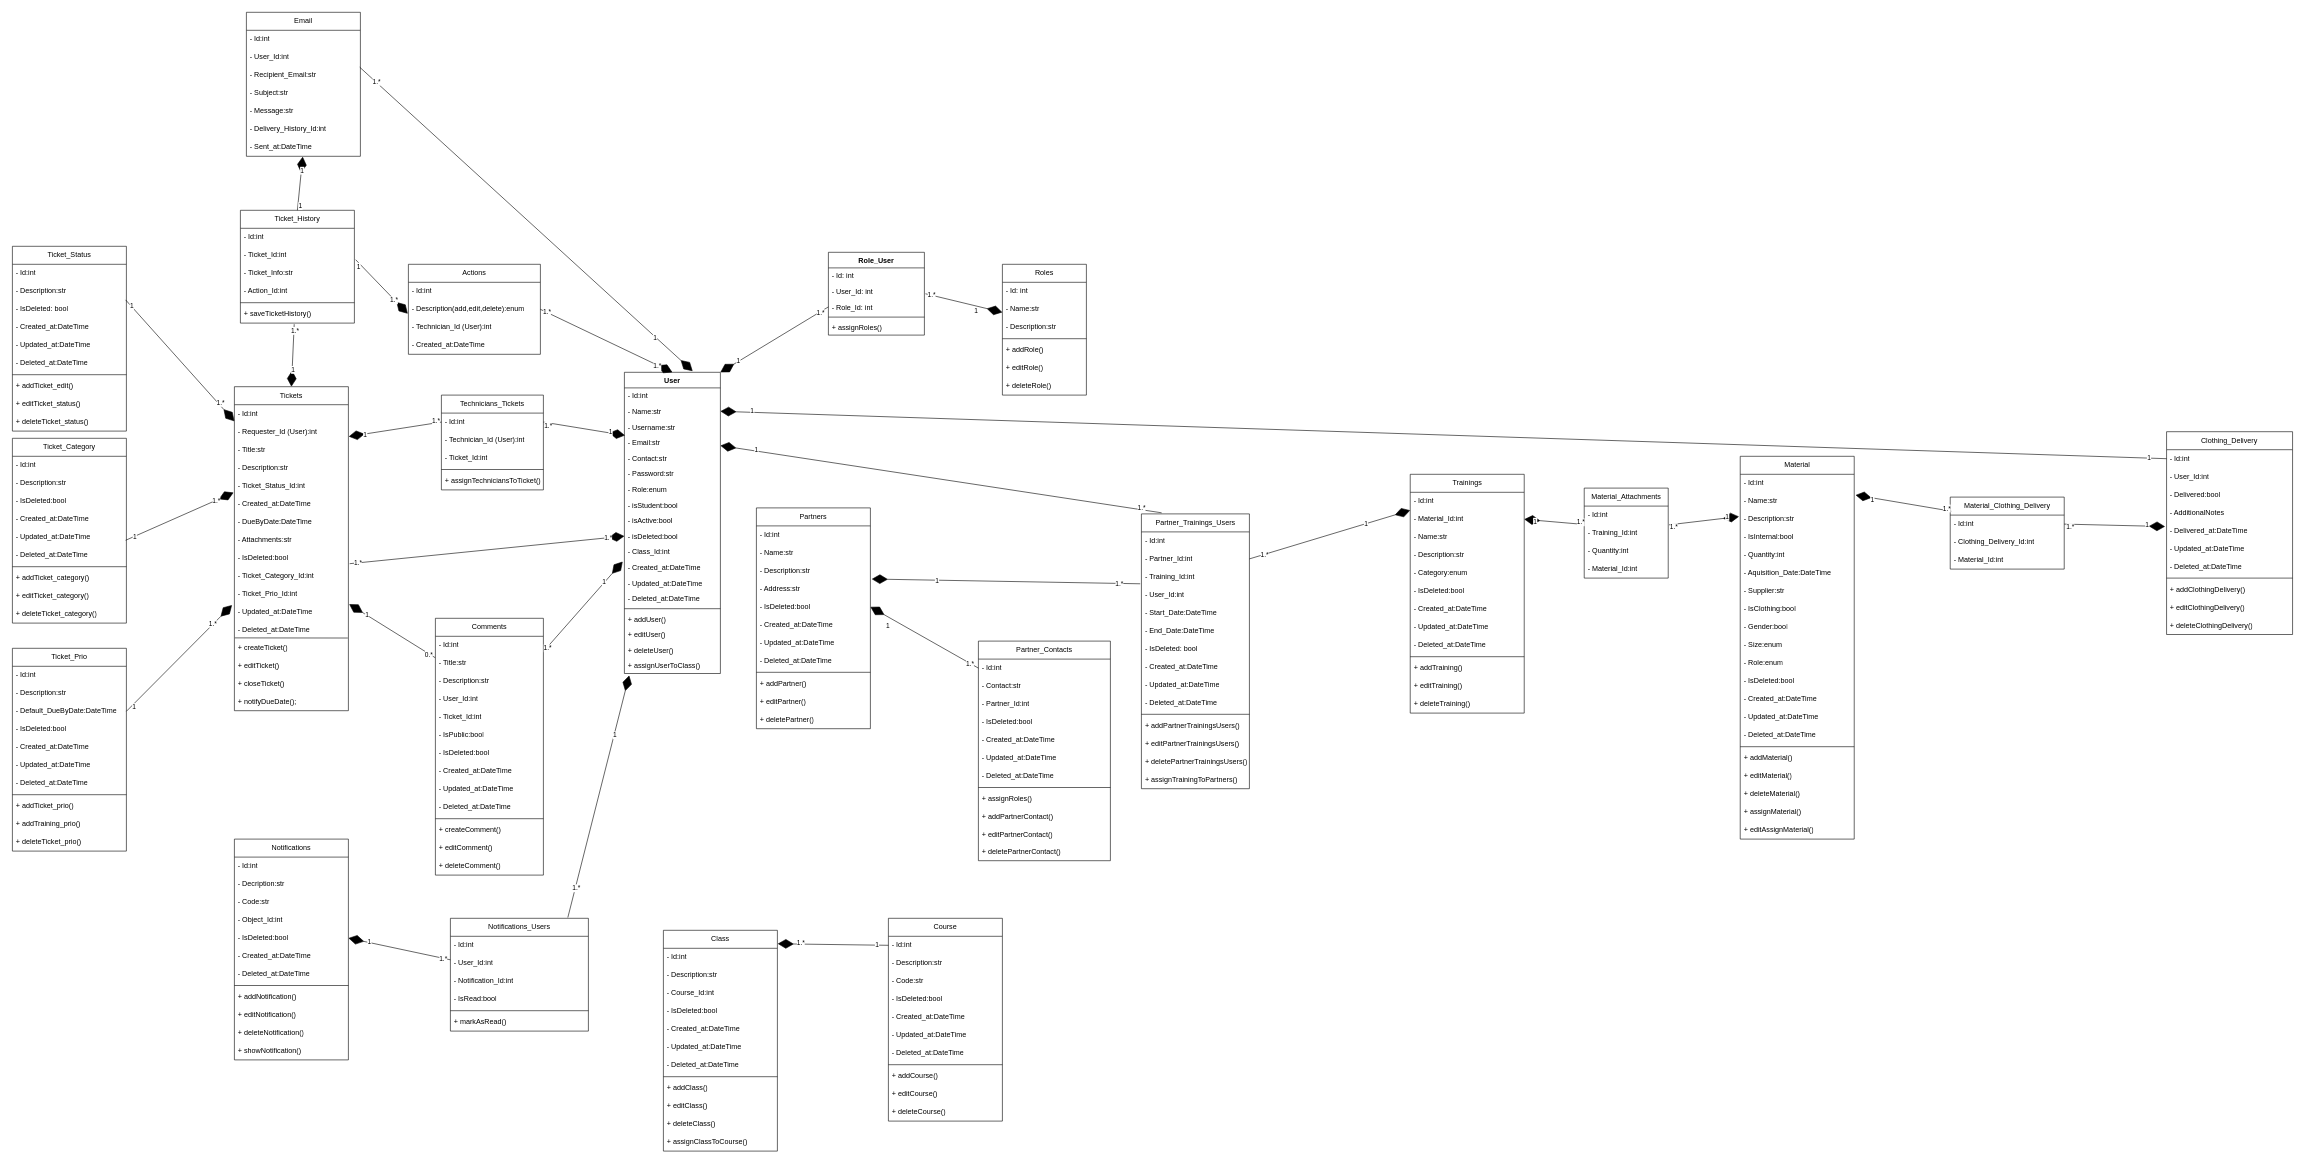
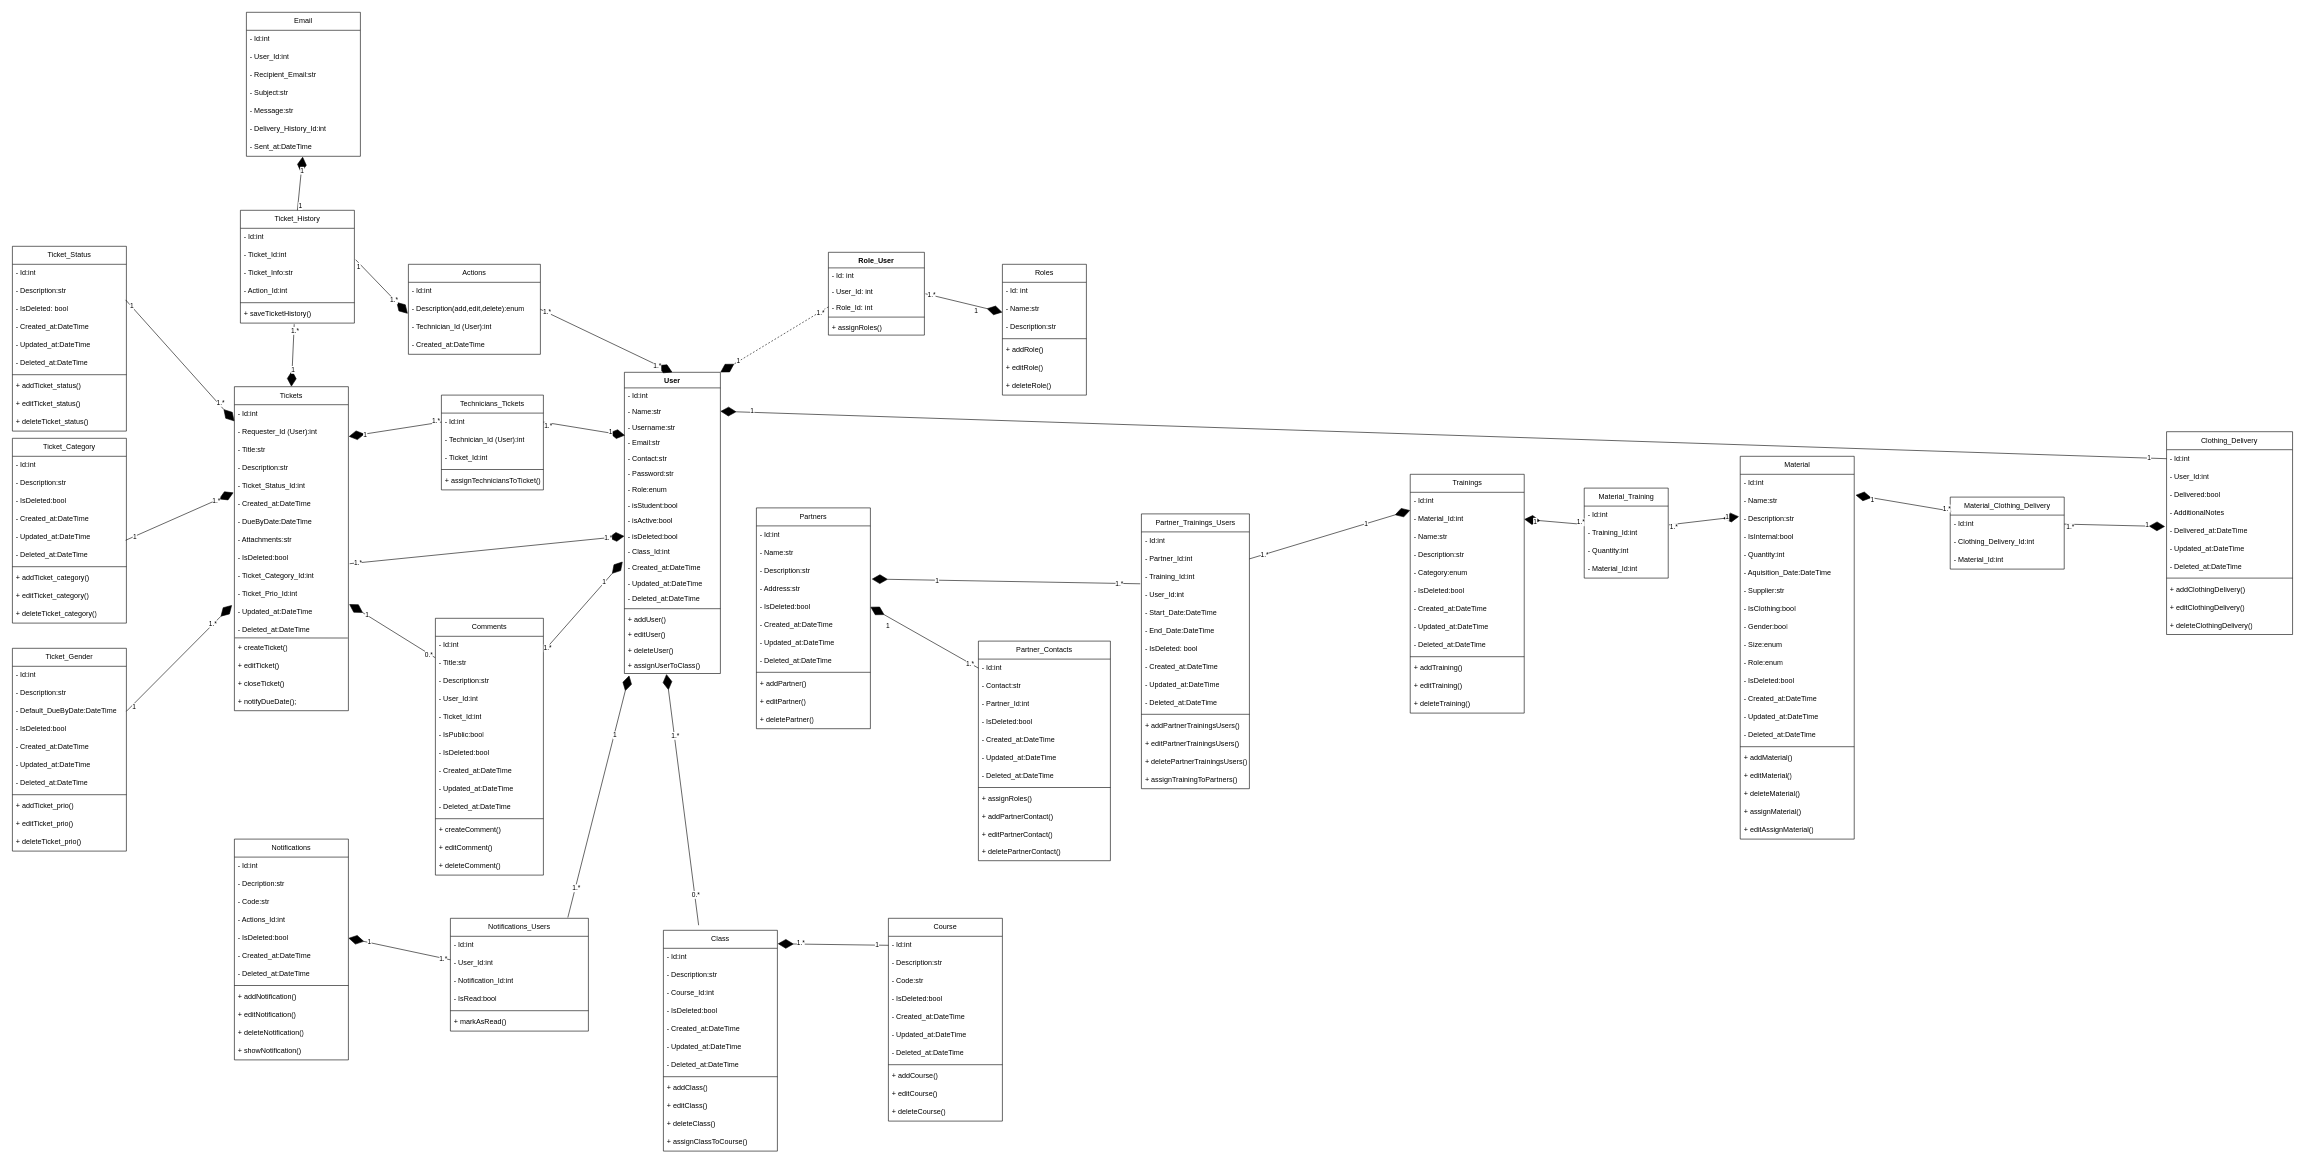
- <mxCell id="355" value="" style="endArrow=diamondThin;endFill=1;endSize=24;html=1;entryX=0.711;entryY=-0.004;entryDx=0;entryDy=0;exitX=0.994;exitY=0.05;exitDx=0;exitDy=0;entryPerimeter=0;exitPerimeter=0;" parent="1" source="347" target="2" edge="1"><mxGeometry width="160" relative="1" as="geometry"><mxPoint x="930" y="410" as="sourcePoint" /><mxPoint x="1150" y="515" as="targetPoint" /></mxGeometry></mxCell>
- <mxCell id="356" value="1.*" style="edgeLabel;html=1;align=center;verticalAlign=middle;resizable=0;points=[];" parent="355" vertex="1" connectable="0"><mxGeometry x="-0.902" relative="1" as="geometry"><mxPoint y="-1" as="offset" /></mxGeometry></mxCell>
- <mxCell id="357" value="1" style="edgeLabel;html=1;align=center;verticalAlign=middle;resizable=0;points=[];" parent="355" vertex="1" connectable="0"><mxGeometry x="0.773" relative="1" as="geometry"><mxPoint y="1" as="offset" /></mxGeometry></mxCell>
- <mxCell id="322" value="" style="endArrow=diamondThin;endFill=1;endSize=24;html=1;entryX=1;entryY=0;entryDx=0;entryDy=0;exitX=0;exitY=0.5;exitDx=0;exitDy=0;" parent="1" source="25" target="2" edge="1"><mxGeometry width="160" relative="1" as="geometry"><mxPoint x="1385.74" y="601.93" as="sourcePoint" /><mxPoint x="1260" y="600" as="targetPoint" /></mxGeometry></mxCell>
+ <mxCell id="322" value="" style="endArrow=diamondThin;endFill=1;endSize=24;html=1;entryX=1;entryY=0;entryDx=0;entryDy=0;exitX=0;exitY=0.5;exitDx=0;exitDy=0;dashed=1;" parent="1" source="25" target="2" edge="1"><mxGeometry width="160" relative="1" as="geometry"><mxPoint x="1385.74" y="601.93" as="sourcePoint" /><mxPoint x="1260" y="600" as="targetPoint" /></mxGeometry></mxCell>
- <mxCell id="84" value="+&amp;nbsp;addTicket_edit()" style="text;strokeColor=none;fillColor=none;align=left;verticalAlign=middle;spacingLeft=4;spacingRight=4;overflow=hidden;points=[[0,0.5],[1,0.5]];portConstraint=eastwest;rotatable=0;whiteSpace=wrap;html=1;" parent="76" vertex="1"><mxGeometry y="218" width="190" height="30" as="geometry" /></mxCell>
+ <mxCell id="84" value="+&amp;nbsp;addTicket_status()" style="text;strokeColor=none;fillColor=none;align=left;verticalAlign=middle;spacingLeft=4;spacingRight=4;overflow=hidden;points=[[0,0.5],[1,0.5]];portConstraint=eastwest;rotatable=0;whiteSpace=wrap;html=1;" parent="76" vertex="1"><mxGeometry y="218" width="190" height="30" as="geometry" /></mxCell>
- <mxCell id="316" value="" style="endArrow=diamondThin;endFill=1;endSize=24;html=1;entryX=1;entryY=0.699;entryDx=0;entryDy=0;entryPerimeter=0;exitX=0.187;exitY=-0.004;exitDx=0;exitDy=0;exitPerimeter=0;" parent="1" source="180" target="6" edge="1"><mxGeometry width="160" relative="1" as="geometry"><mxPoint x="1585.74" y="784.93" as="sourcePoint" /><mxPoint x="1460" y="783" as="targetPoint" /></mxGeometry></mxCell>
- <mxCell id="317" value="1.*" style="edgeLabel;html=1;align=center;verticalAlign=middle;resizable=0;points=[];" parent="316" vertex="1" connectable="0"><mxGeometry x="-0.907" y="-3" relative="1" as="geometry"><mxPoint as="offset" /></mxGeometry></mxCell>
- <mxCell id="318" value="1" style="edgeLabel;html=1;align=center;verticalAlign=middle;resizable=0;points=[];" parent="316" vertex="1" connectable="0"><mxGeometry x="0.84" y="-2" relative="1" as="geometry"><mxPoint as="offset" /></mxGeometry></mxCell>
- <mxCell id="226" value="Material_Attachments" style="swimlane;fontStyle=0;childLayout=stackLayout;horizontal=1;startSize=30;horizontalStack=0;resizeParent=1;resizeParentMax=0;resizeLast=0;collapsible=1;marginBottom=0;whiteSpace=wrap;html=1;" parent="1" vertex="1"><mxGeometry x="2639.7" y="813" width="140" height="150" as="geometry" /></mxCell>
+ <mxCell id="226" value="Material_Training" style="swimlane;fontStyle=0;childLayout=stackLayout;horizontal=1;startSize=30;horizontalStack=0;resizeParent=1;resizeParentMax=0;resizeLast=0;collapsible=1;marginBottom=0;whiteSpace=wrap;html=1;" parent="1" vertex="1"><mxGeometry x="2639.7" y="813" width="140" height="150" as="geometry" /></mxCell>
- <mxCell id="98" value="Ticket_Prio" style="swimlane;fontStyle=0;childLayout=stackLayout;horizontal=1;startSize=30;horizontalStack=0;resizeParent=1;resizeParentMax=0;resizeLast=0;collapsible=1;marginBottom=0;whiteSpace=wrap;html=1;" parent="1" vertex="1"><mxGeometry x="20" y="1080" width="190" height="338" as="geometry" /></mxCell>
+ <mxCell id="98" value="Ticket_Gender" style="swimlane;fontStyle=0;childLayout=stackLayout;horizontal=1;startSize=30;horizontalStack=0;resizeParent=1;resizeParentMax=0;resizeLast=0;collapsible=1;marginBottom=0;whiteSpace=wrap;html=1;" parent="1" vertex="1"><mxGeometry x="20" y="1080" width="190" height="338" as="geometry" /></mxCell>
+ <mxCell id="174" value="" style="endArrow=diamondThin;endFill=1;endSize=24;html=1;entryX=0.438;entryY=1.038;entryDx=0;entryDy=0;entryPerimeter=0;exitX=0.309;exitY=-0.023;exitDx=0;exitDy=0;exitPerimeter=0;" parent="1" source="149" target="21" edge="1"><mxGeometry width="160" relative="1" as="geometry"><mxPoint x="1158.04" y="1230" as="sourcePoint" /><mxPoint x="1052" y="1211.76" as="targetPoint" /></mxGeometry></mxCell>
+ <mxCell id="175" value="1.*" style="edgeLabel;html=1;align=center;verticalAlign=middle;resizable=0;points=[];" parent="174" vertex="1" connectable="0"><mxGeometry x="0.508" y="-1" relative="1" as="geometry"><mxPoint as="offset" /></mxGeometry></mxCell>
+ <mxCell id="176" value="0.*" style="edgeLabel;html=1;align=center;verticalAlign=middle;resizable=0;points=[];" parent="174" vertex="1" connectable="0"><mxGeometry x="-0.756" y="-1" relative="1" as="geometry"><mxPoint as="offset" /></mxGeometry></mxCell>
- <mxCell id="108" value="+&amp;nbsp;addTraining_prio()" style="text;strokeColor=none;fillColor=none;align=left;verticalAlign=middle;spacingLeft=4;spacingRight=4;overflow=hidden;points=[[0,0.5],[1,0.5]];portConstraint=eastwest;rotatable=0;whiteSpace=wrap;html=1;" parent="98" vertex="1"><mxGeometry y="278" width="190" height="30" as="geometry" /></mxCell>
+ <mxCell id="108" value="+&amp;nbsp;editTicket_prio()" style="text;strokeColor=none;fillColor=none;align=left;verticalAlign=middle;spacingLeft=4;spacingRight=4;overflow=hidden;points=[[0,0.5],[1,0.5]];portConstraint=eastwest;rotatable=0;whiteSpace=wrap;html=1;" parent="98" vertex="1"><mxGeometry y="278" width="190" height="30" as="geometry" /></mxCell>
- <mxCell id="276" value="- Object_Id:int" style="text;strokeColor=none;fillColor=none;align=left;verticalAlign=middle;spacingLeft=4;spacingRight=4;overflow=hidden;points=[[0,0.5],[1,0.5]];portConstraint=eastwest;rotatable=0;whiteSpace=wrap;html=1;" parent="272" vertex="1"><mxGeometry y="120" width="190" height="30" as="geometry" /></mxCell>
+ <mxCell id="276" value="- Actions_Id:int" style="text;strokeColor=none;fillColor=none;align=left;verticalAlign=middle;spacingLeft=4;spacingRight=4;overflow=hidden;points=[[0,0.5],[1,0.5]];portConstraint=eastwest;rotatable=0;whiteSpace=wrap;html=1;" parent="272" vertex="1"><mxGeometry y="120" width="190" height="30" as="geometry" /></mxCell>
